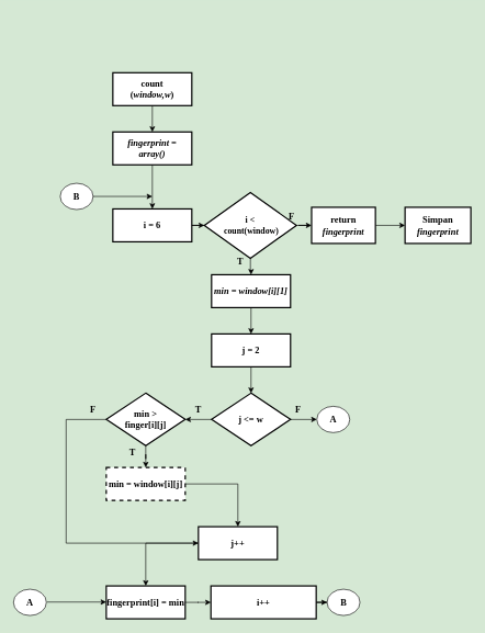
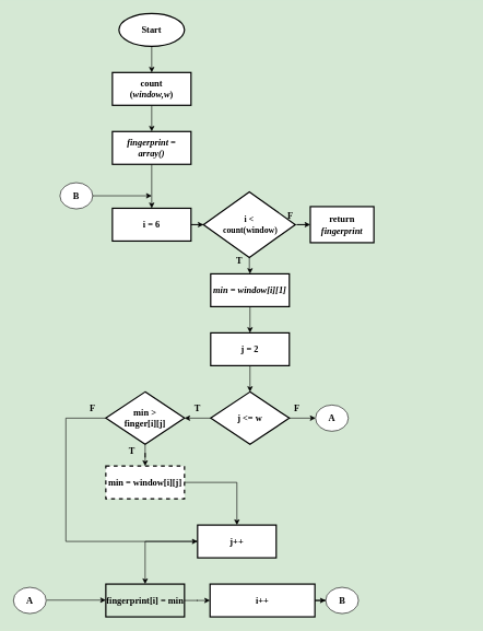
+ <mxCell id="3" value="&lt;font face=&quot;Times New Roman&quot; style=&quot;font-size: 14px;&quot;&gt;&lt;b style=&quot;font-size: 14px;&quot;&gt;Start&lt;/b&gt;&lt;/font&gt;" style="strokeWidth=2;html=1;shape=mxgraph.flowchart.start_1;whiteSpace=wrap;fontSize=14;" parent="1" vertex="1"><mxGeometry x="181" y="20" width="100" height="50" as="geometry" /></mxCell>
+ <mxCell id="2" value="" style="edgeStyle=orthogonalEdgeStyle;rounded=0;orthogonalLoop=1;jettySize=auto;html=1;fontSize=14;" parent="1" source="3" target="5" edge="1"><mxGeometry relative="1" as="geometry" /></mxCell>
- <mxCell id="13" value="" style="edgeStyle=orthogonalEdgeStyle;rounded=0;orthogonalLoop=1;jettySize=auto;html=1;fontSize=14;" parent="1" source="14" target="32" edge="1"><mxGeometry relative="1" as="geometry" /></mxCell>
- <mxCell id="32" value="&lt;font face=&quot;Times New Roman&quot; style=&quot;font-size: 14px&quot;&gt;&lt;b style=&quot;font-size: 14px&quot;&gt;Simpan &lt;br style=&quot;font-size: 14px&quot;&gt;&lt;/b&gt;&lt;/font&gt;&lt;b style=&quot;font-family: &amp;#34;times new roman&amp;#34;&quot;&gt;&lt;i&gt;fingerprint&lt;/i&gt;&lt;/b&gt;&lt;font face=&quot;Times New Roman&quot; style=&quot;font-size: 14px&quot;&gt;&lt;b style=&quot;font-size: 14px&quot;&gt;&lt;br&gt;&lt;/b&gt;&lt;/font&gt;" style="whiteSpace=wrap;html=1;strokeWidth=2;fontSize=14;" parent="1" vertex="1"><mxGeometry x="615" y="314.5" width="100" height="55" as="geometry" /></mxCell>
- <mxCell id="40" value="&lt;b style=&quot;font-family: &amp;#34;times new roman&amp;#34;&quot;&gt;fingerprint[i] = min&lt;/b&gt;" style="whiteSpace=wrap;html=1;strokeWidth=2;fontSize=14;" parent="1" vertex="1"><mxGeometry x="161" y="890" width="120" height="50" as="geometry" /></mxCell>
+ <mxCell id="40" value="&lt;b style=&quot;font-family: &amp;#34;times new roman&amp;#34;&quot;&gt;fingerprint[i] = min&lt;/b&gt;" style="whiteSpace=wrap;html=1;strokeWidth=2;fontSize=14;fillColor=#d5e8d4;" parent="1" vertex="1"><mxGeometry x="161" y="890" width="120" height="50" as="geometry" /></mxCell>
